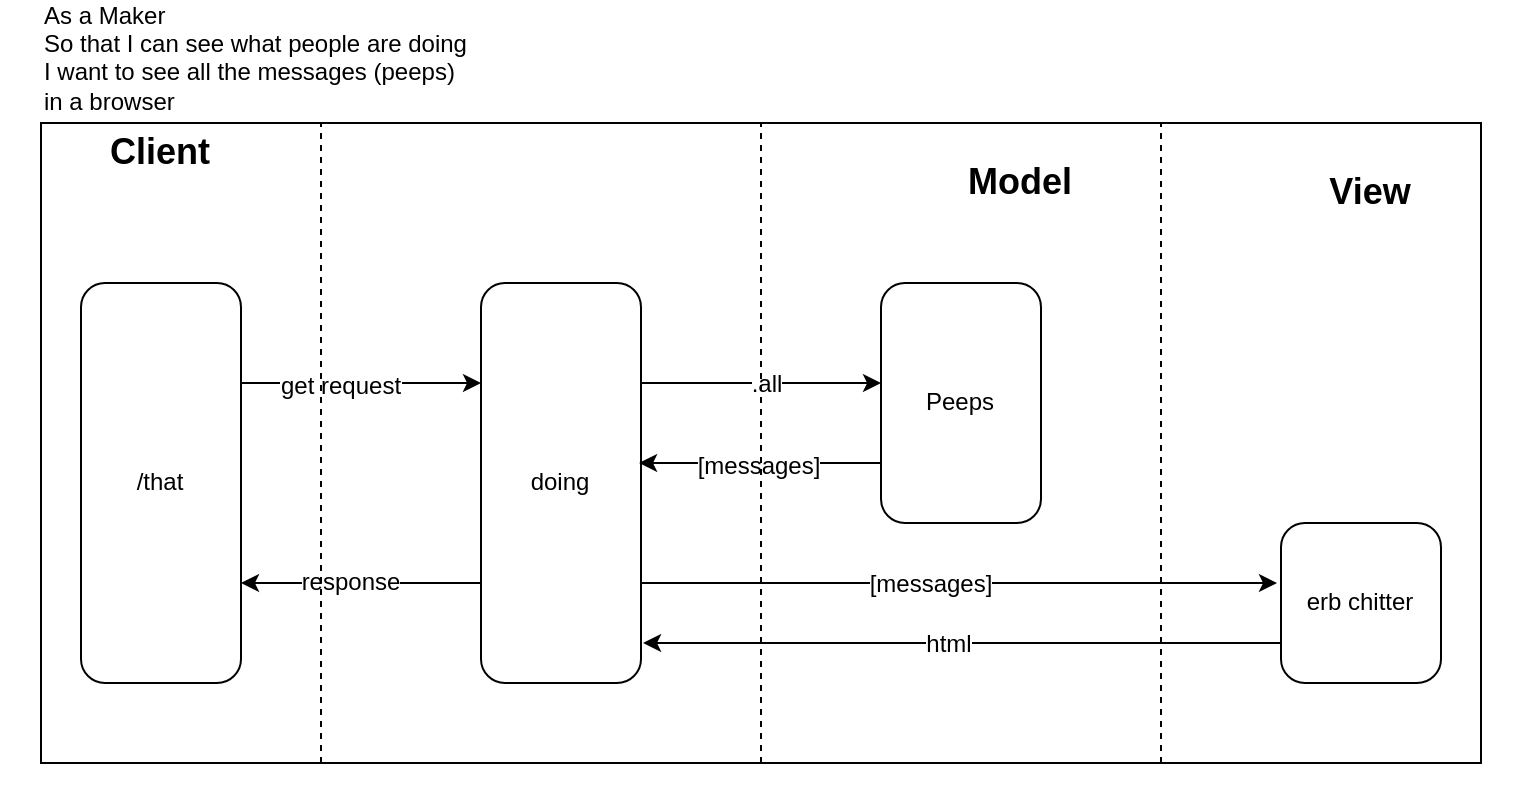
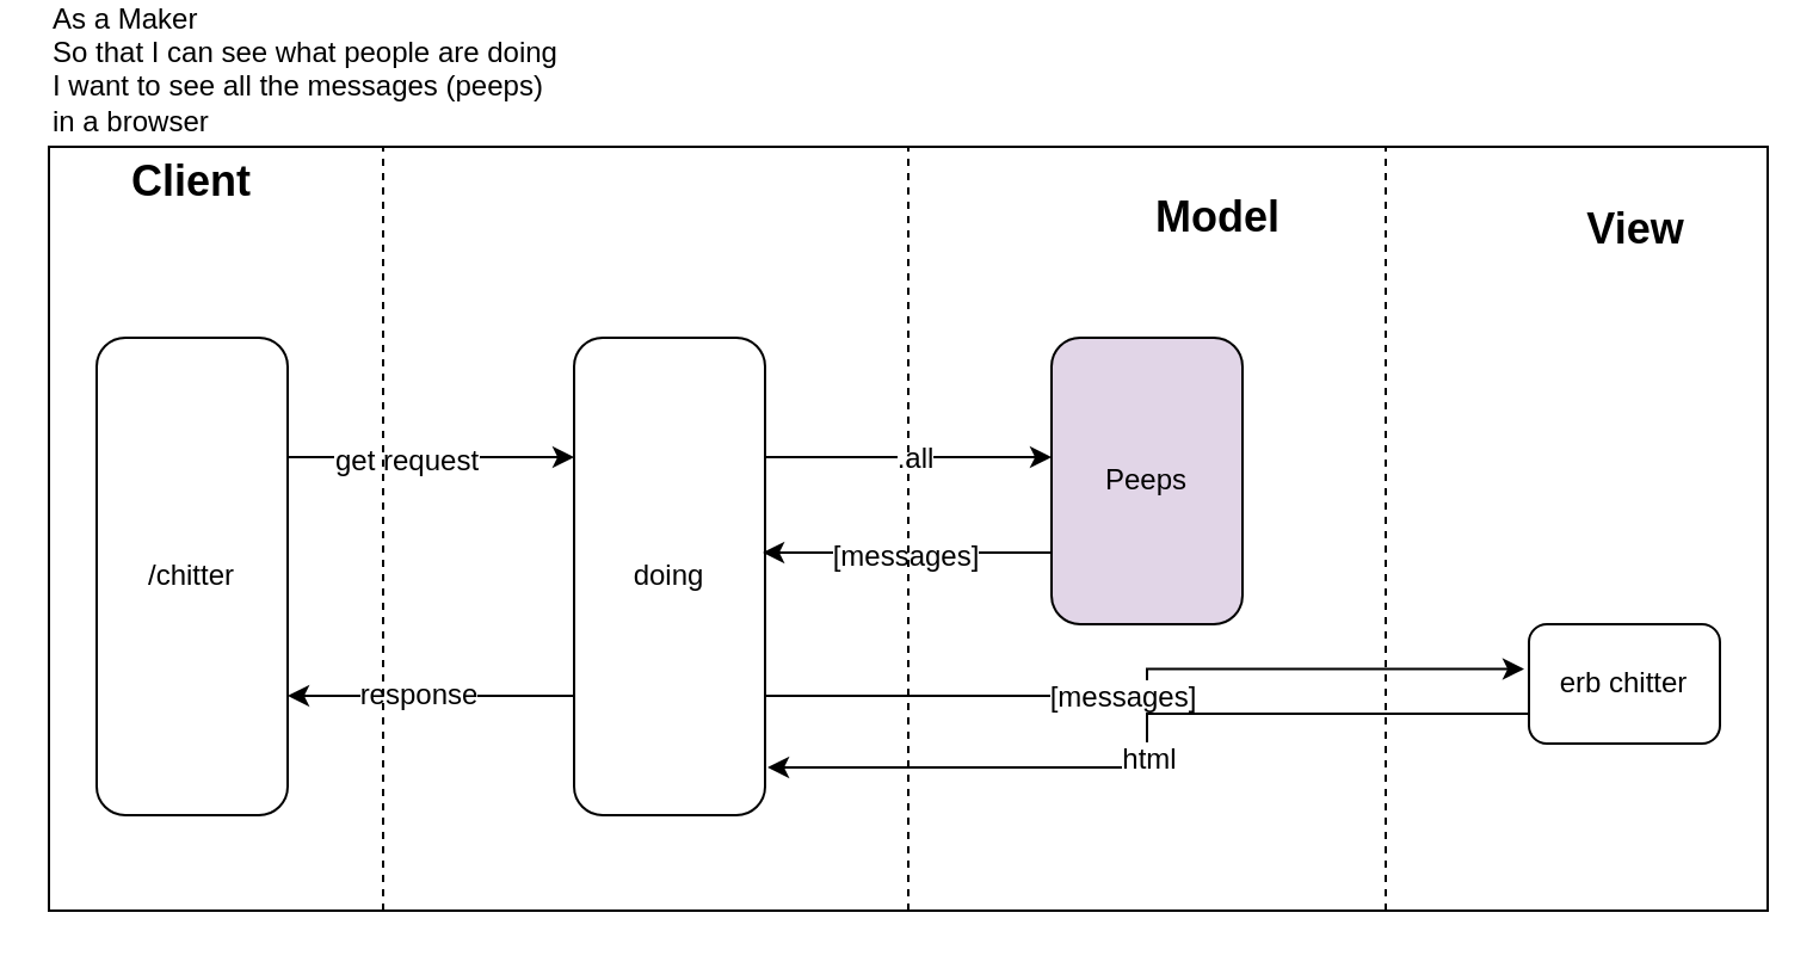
- <mxCell id="15" value="Peeps" style="rounded=1;whiteSpace=wrap;html=1;fontSize=12;glass=0;strokeWidth=1;shadow=0;" parent="1" vertex="1"><mxGeometry x="440" y="140" width="80" height="120" as="geometry" /></mxCell>
+ <mxCell id="15" value="Peeps" style="rounded=1;whiteSpace=wrap;html=1;fontSize=12;glass=0;strokeWidth=1;shadow=0;fillColor=#e1d5e7;" parent="1" vertex="1"><mxGeometry x="440" y="140" width="80" height="120" as="geometry" /></mxCell>
- <mxCell id="5" value="/that" style="rounded=1;whiteSpace=wrap;html=1;fontSize=12;glass=0;strokeWidth=1;shadow=0;" parent="1" vertex="1"><mxGeometry x="40" y="140" width="80" height="200" as="geometry" /></mxCell>
+ <mxCell id="5" value="/chitter" style="rounded=1;whiteSpace=wrap;html=1;fontSize=12;glass=0;strokeWidth=1;shadow=0;" parent="1" vertex="1"><mxGeometry x="40" y="140" width="80" height="200" as="geometry" /></mxCell>
- <mxCell id="18" value="erb chitter" style="rounded=1;whiteSpace=wrap;html=1;fontSize=12;glass=0;strokeWidth=1;shadow=0;" parent="1" vertex="1"><mxGeometry x="640" y="260" width="80" height="80" as="geometry" /></mxCell>
+ <mxCell id="18" value="erb chitter" style="rounded=1;whiteSpace=wrap;html=1;fontSize=12;glass=0;strokeWidth=1;shadow=0;" parent="1" vertex="1"><mxGeometry x="640" y="260" width="80" height="50" as="geometry" /></mxCell>
